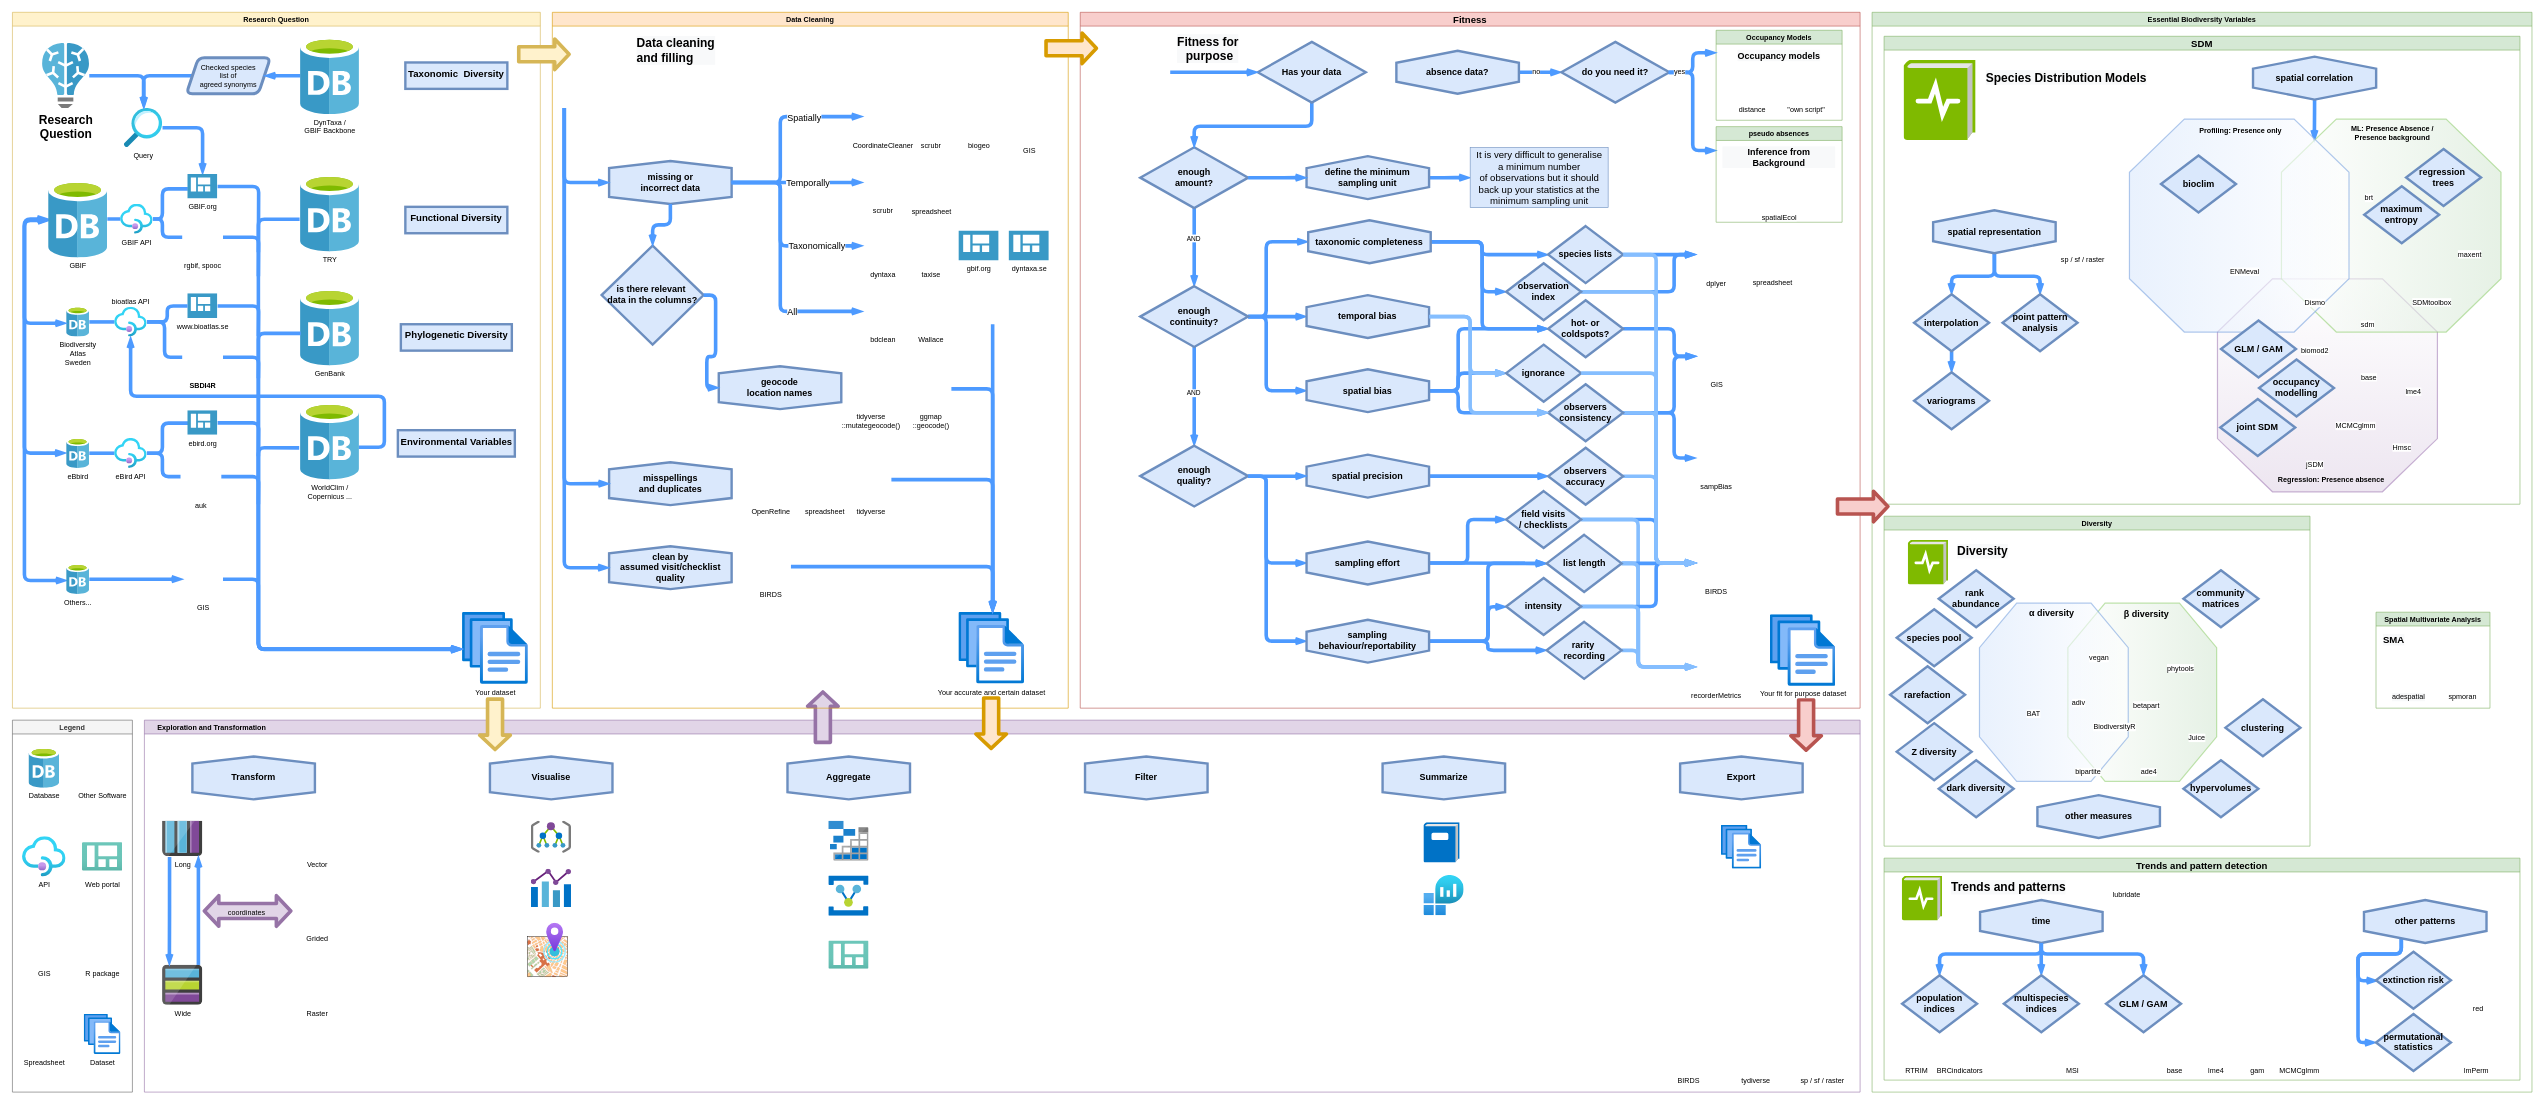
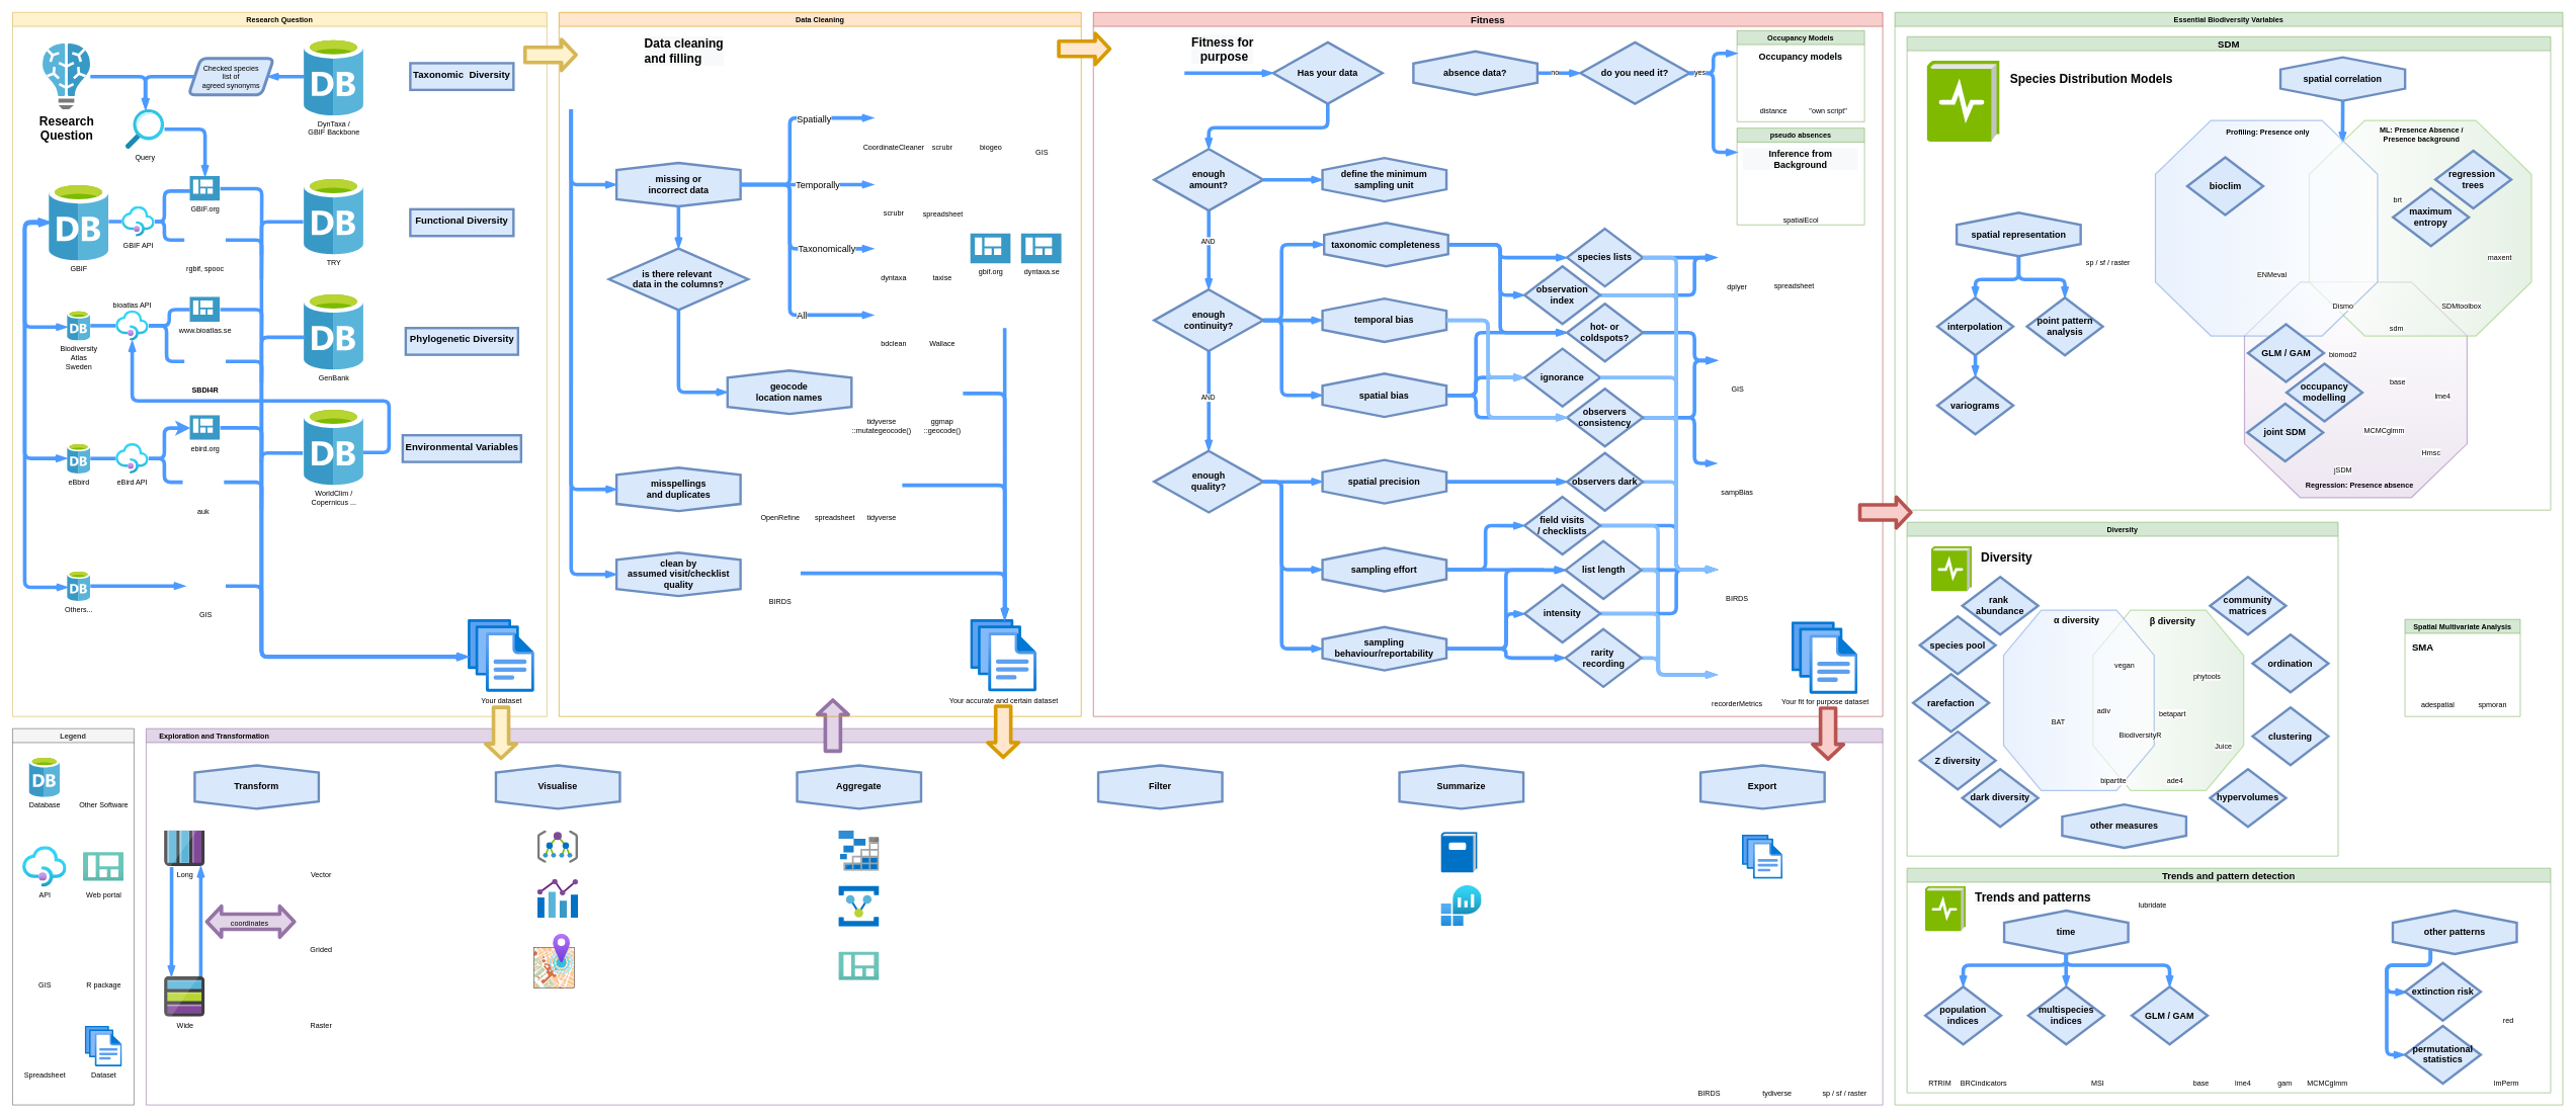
- <mxCell id="162" style="edgeStyle=orthogonalEdgeStyle;rounded=1;orthogonalLoop=1;jettySize=auto;html=1;fontSize=11;strokeColor=#4D9AFF;strokeWidth=6;fillColor=#7EA6E0;endFill=0;endArrow=openThin;startFill=0;" parent="141" source="163" target="186" edge="1"><mxGeometry relative="1" as="geometry" /></mxCell>
- <mxCell id="186" value="It is very difficult to generalise &lt;br&gt;a minimum number &lt;br&gt;of observations&amp;nbsp;but it should &lt;br&gt;back up your statistics at the &lt;br&gt;minimum sampling unit" style="text;html=1;align=center;verticalAlign=middle;resizable=0;points=[];autosize=1;fontSize=16;fillColor=#dae8fc;strokeColor=#6c8ebf;" parent="141" vertex="1"><mxGeometry x="650" y="225.63" width="230" height="100" as="geometry" /></mxCell>
- <mxCell id="235" value="&lt;div&gt;&lt;br&gt;&lt;/div&gt;&lt;div&gt;is there relevant&amp;nbsp;&lt;/div&gt;&lt;div&gt;data in the columns?&lt;/div&gt;" style="rhombus;whiteSpace=wrap;html=1;fontSize=15;rounded=0;fontStyle=1;strokeColor=#6c8ebf;strokeWidth=4;fillColor=#dae8fc;spacing=5;spacingTop=-20;" parent="234" vertex="1"><mxGeometry x="82.191" y="388.95" width="170" height="165" as="geometry" /></mxCell>
+ <mxCell id="235" value="&lt;div&gt;&lt;br&gt;&lt;/div&gt;&lt;div&gt;is there relevant&amp;nbsp;&lt;/div&gt;&lt;div&gt;data in the columns?&lt;/div&gt;" style="rhombus;whiteSpace=wrap;html=1;fontSize=15;rounded=0;fontStyle=1;strokeColor=#6c8ebf;strokeWidth=4;fillColor=#dae8fc;spacing=5;spacingTop=-20;" parent="234" vertex="1"><mxGeometry x="82.191" y="388.95" width="229.142" height="101.25" as="geometry" /></mxCell>
- <mxCell id="309" style="edgeStyle=orthogonalEdgeStyle;rounded=1;orthogonalLoop=1;jettySize=auto;html=1;entryX=0.016;entryY=0.51;entryDx=0;entryDy=0;entryPerimeter=0;startArrow=none;startFill=0;endArrow=none;endFill=0;strokeColor=#4D9AFF;strokeWidth=6;" parent="280" source="311" target="313" edge="1"><mxGeometry relative="1" as="geometry"><Array as="points"><mxPoint x="250" y="735" /><mxPoint x="250" y="685" /></Array></mxGeometry></mxCell>
+ <mxCell id="309" style="edgeStyle=orthogonalEdgeStyle;rounded=1;orthogonalLoop=1;jettySize=auto;html=1;entryX=0.016;entryY=0.51;entryDx=0;entryDy=0;entryPerimeter=0;startArrow=none;startFill=0;endArrow=classic;endFill=0;strokeColor=#4D9AFF;strokeWidth=6;" parent="280" source="311" target="313" edge="1"><mxGeometry relative="1" as="geometry"><Array as="points"><mxPoint x="250" y="735" /><mxPoint x="250" y="685" /></Array></mxGeometry></mxCell>
- <mxCell id="194" value="&lt;div&gt;&lt;br&gt;&lt;/div&gt;&lt;div&gt;observers accuracy&lt;/div&gt;" style="rhombus;whiteSpace=wrap;html=1;fontSize=15;rounded=0;fontStyle=1;strokeColor=#6c8ebf;strokeWidth=4;fillColor=#dae8fc;spacing=5;spacingTop=-20;" parent="141" vertex="1"><mxGeometry x="780" y="726" width="125" height="95" as="geometry" /></mxCell>
+ <mxCell id="194" value="&lt;div&gt;&lt;br&gt;&lt;/div&gt;&lt;div&gt;observers dark&lt;/div&gt;" style="rhombus;whiteSpace=wrap;html=1;fontSize=15;rounded=0;fontStyle=1;strokeColor=#6c8ebf;strokeWidth=4;fillColor=#dae8fc;spacing=5;spacingTop=-20;" parent="141" vertex="1"><mxGeometry x="780" y="726" width="125" height="95" as="geometry" /></mxCell>
+ <mxCell id="29" value="&lt;div&gt;&lt;br&gt;&lt;/div&gt;&lt;div&gt;ordination&lt;/div&gt;" style="rhombus;whiteSpace=wrap;html=1;fontSize=15;rounded=0;fontStyle=1;strokeColor=#6c8ebf;strokeWidth=4;fillColor=#dae8fc;spacing=5;spacingTop=-20;" vertex="1" parent="26"><mxGeometry x="70" y="95" width="125" height="95" as="geometry" /></mxCell>
